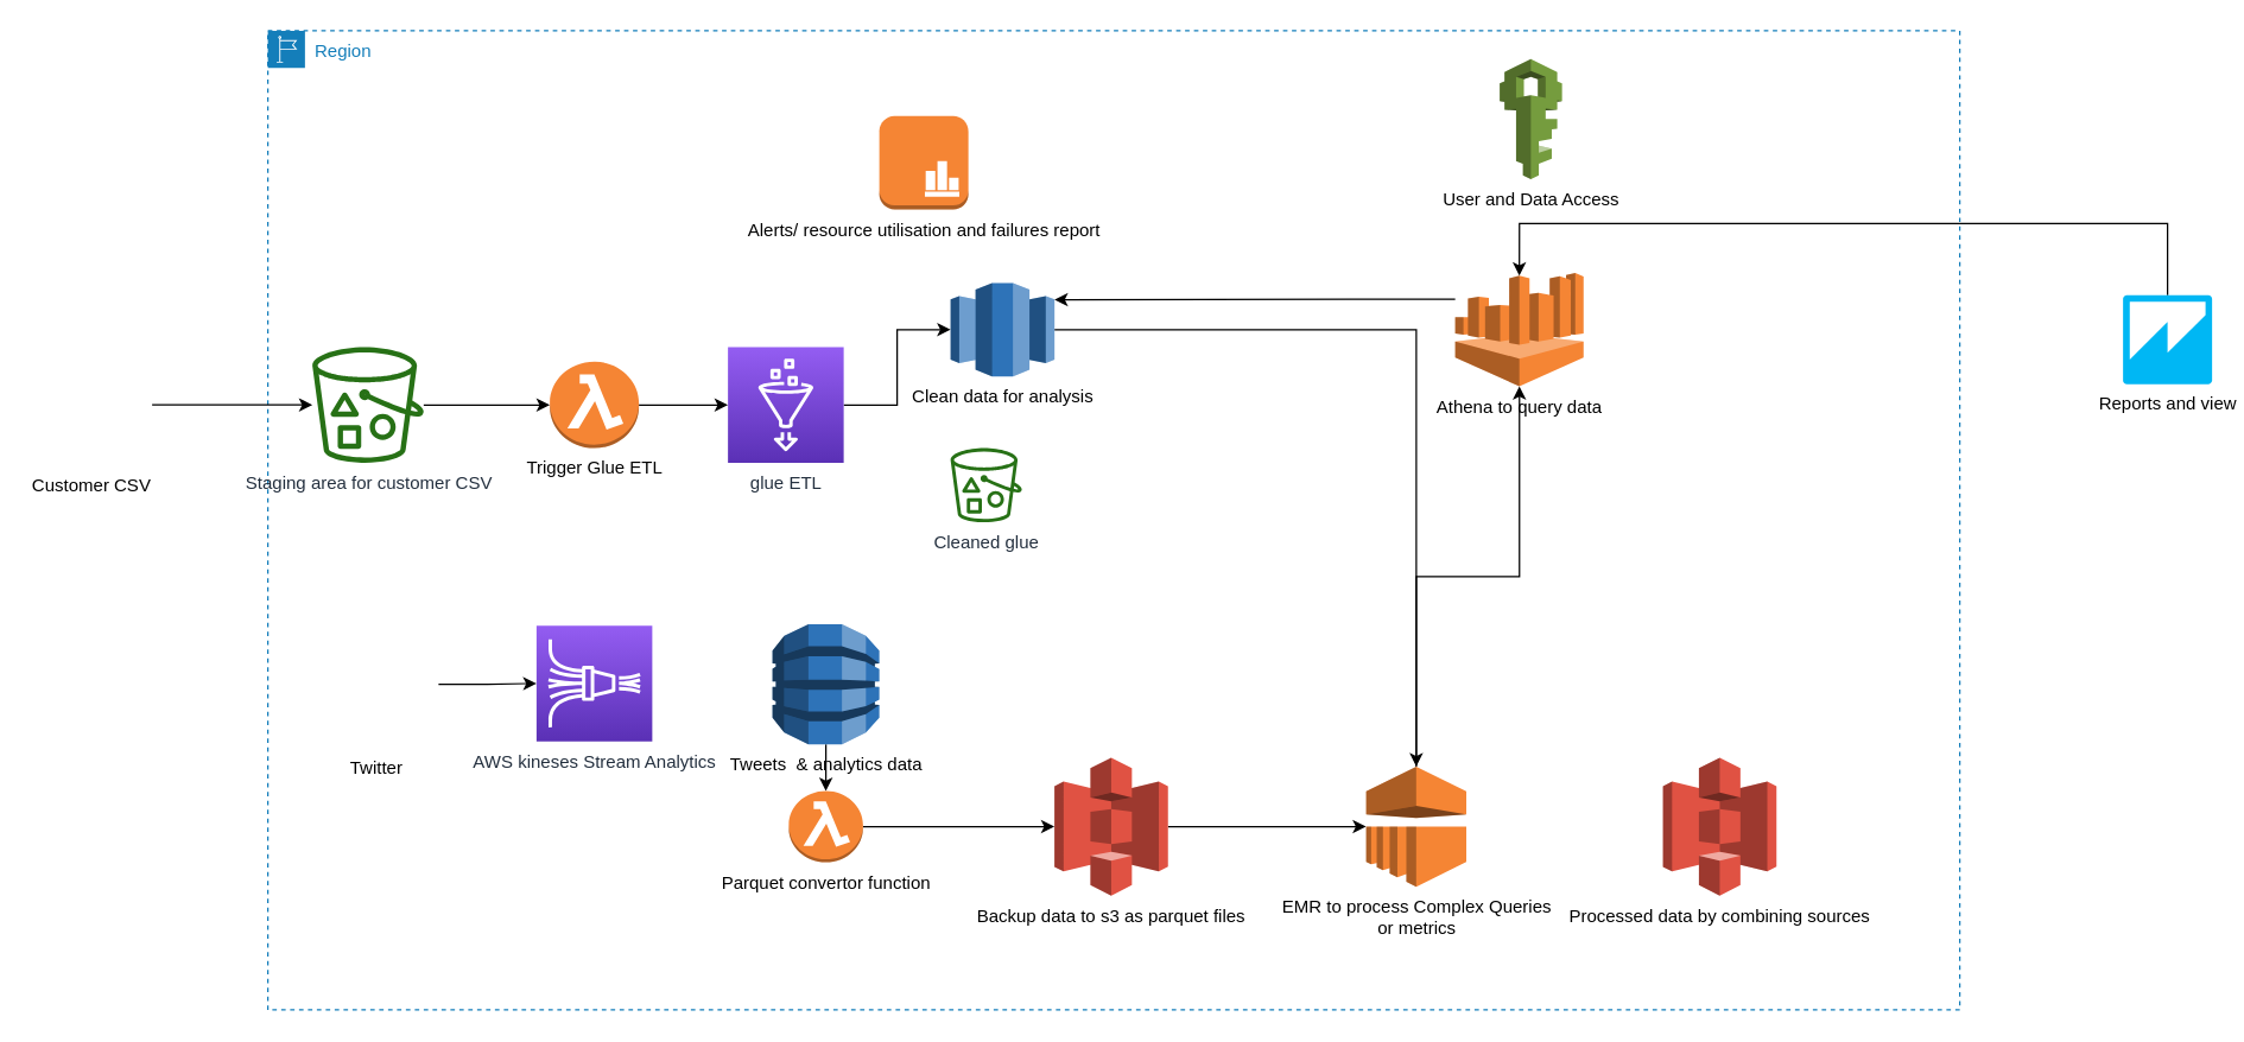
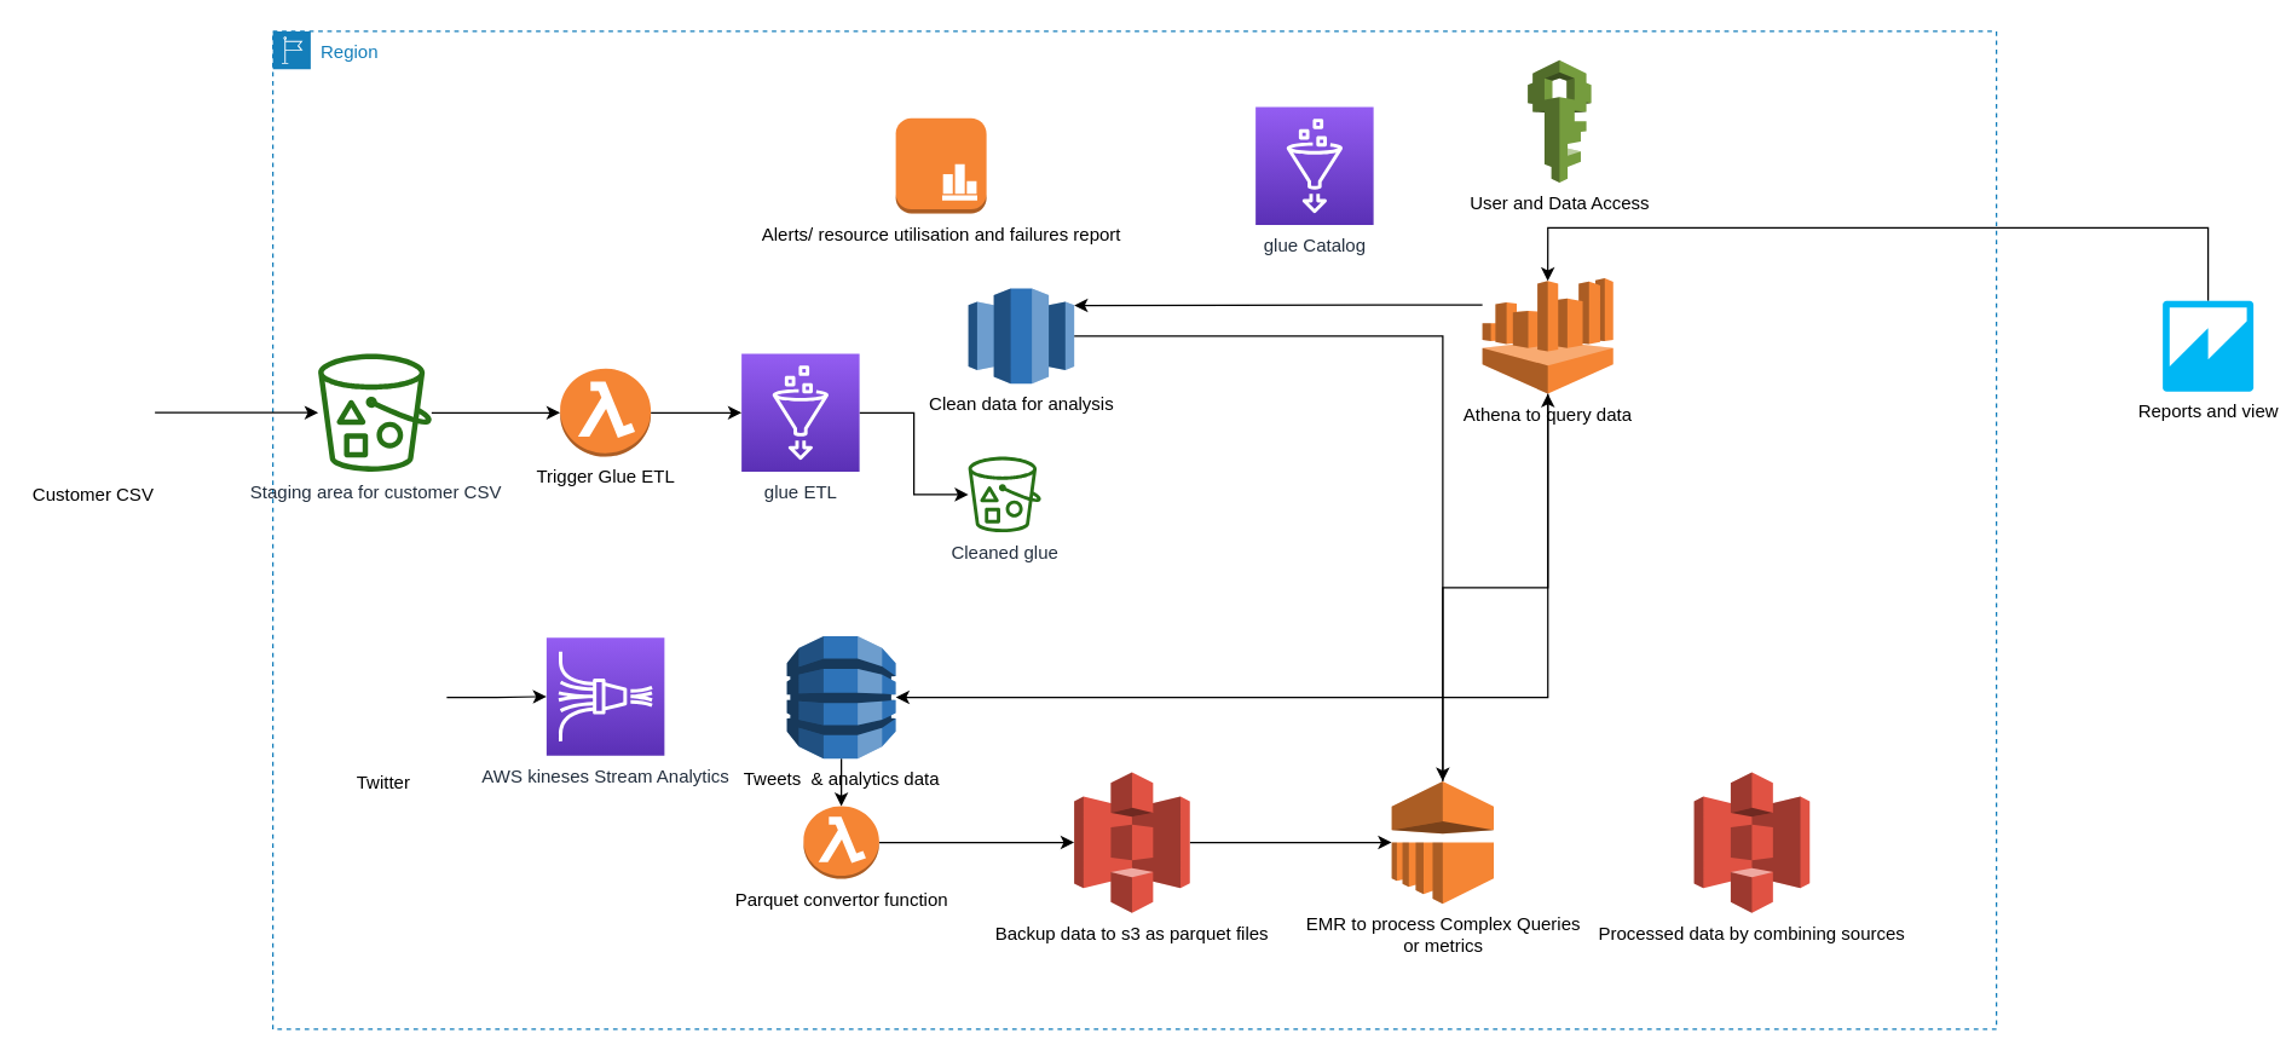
+ <mxCell id="17" value="glue Catalog" style="points=[[0,0,0],[0.25,0,0],[0.5,0,0],[0.75,0,0],[1,0,0],[0,1,0],[0.25,1,0],[0.5,1,0],[0.75,1,0],[1,1,0],[0,0.25,0],[0,0.5,0],[0,0.75,0],[1,0.25,0],[1,0.5,0],[1,0.75,0]];outlineConnect=0;fontColor=#232F3E;gradientColor=#945DF2;gradientDirection=north;fillColor=#5A30B5;strokeColor=#ffffff;dashed=0;verticalLabelPosition=bottom;verticalAlign=top;align=center;html=1;fontSize=12;fontStyle=0;aspect=fixed;shape=mxgraph.aws4.resourceIcon;resIcon=mxgraph.aws4.glue;" parent="1" vertex="1"><mxGeometry x="830" y="70" width="78" height="78" as="geometry" /></mxCell>
- <mxCell id="31" style="edgeStyle=orthogonalEdgeStyle;rounded=0;orthogonalLoop=1;jettySize=auto;html=1;" parent="1" source="32" target="4" edge="1"><mxGeometry relative="1" as="geometry" /></mxCell>
+ <mxCell id="31" style="edgeStyle=orthogonalEdgeStyle;rounded=0;orthogonalLoop=1;jettySize=auto;html=1;" parent="1" source="32" target="23" edge="1"><mxGeometry relative="1" as="geometry" /></mxCell>
+ <mxCell id="12" style="edgeStyle=orthogonalEdgeStyle;rounded=0;orthogonalLoop=1;jettySize=auto;html=1;entryX=1;entryY=0.5;entryDx=0;entryDy=0;entryPerimeter=0;" parent="1" source="13" target="9" edge="1"><mxGeometry relative="1" as="geometry"><mxPoint x="600" y="450" as="targetPoint" /><Array as="points"><mxPoint x="1023" y="460" /></Array></mxGeometry></mxCell>
